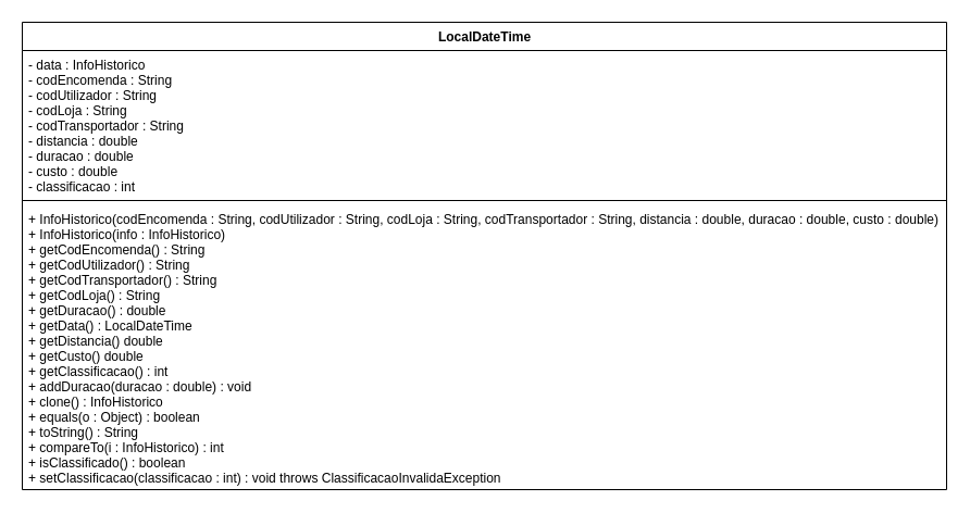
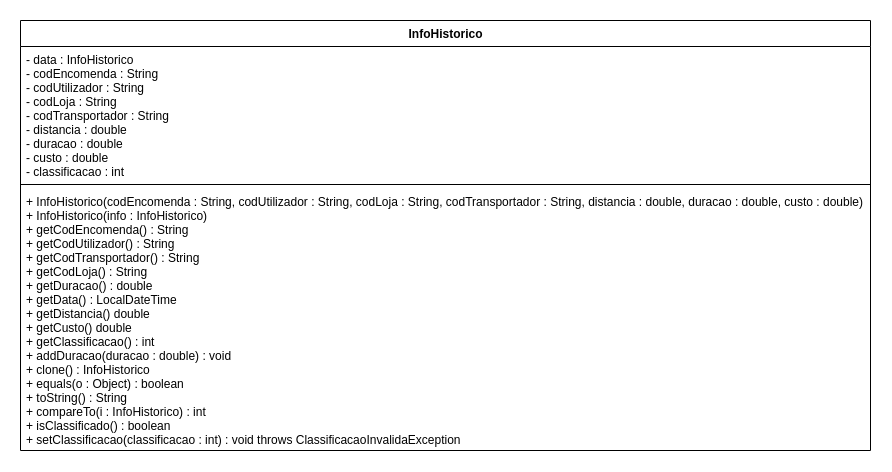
- <mxCell id="2" value="LocalDateTime" style="swimlane;fontStyle=1;align=center;verticalAlign=top;childLayout=stackLayout;horizontal=1;startSize=26;horizontalStack=0;resizeParent=1;resizeParentMax=0;resizeLast=0;collapsible=1;marginBottom=0;fontFamily=Helvetica;html=1;" vertex="1" parent="1"><mxGeometry x="20" y="20" width="850" height="430" as="geometry" /></mxCell>
+ <mxCell id="2" value="InfoHistorico" style="swimlane;fontStyle=1;align=center;verticalAlign=top;childLayout=stackLayout;horizontal=1;startSize=26;horizontalStack=0;resizeParent=1;resizeParentMax=0;resizeLast=0;collapsible=1;marginBottom=0;fontFamily=Helvetica;html=1;" vertex="1" parent="1"><mxGeometry x="20" y="20" width="850" height="430" as="geometry" /></mxCell>
